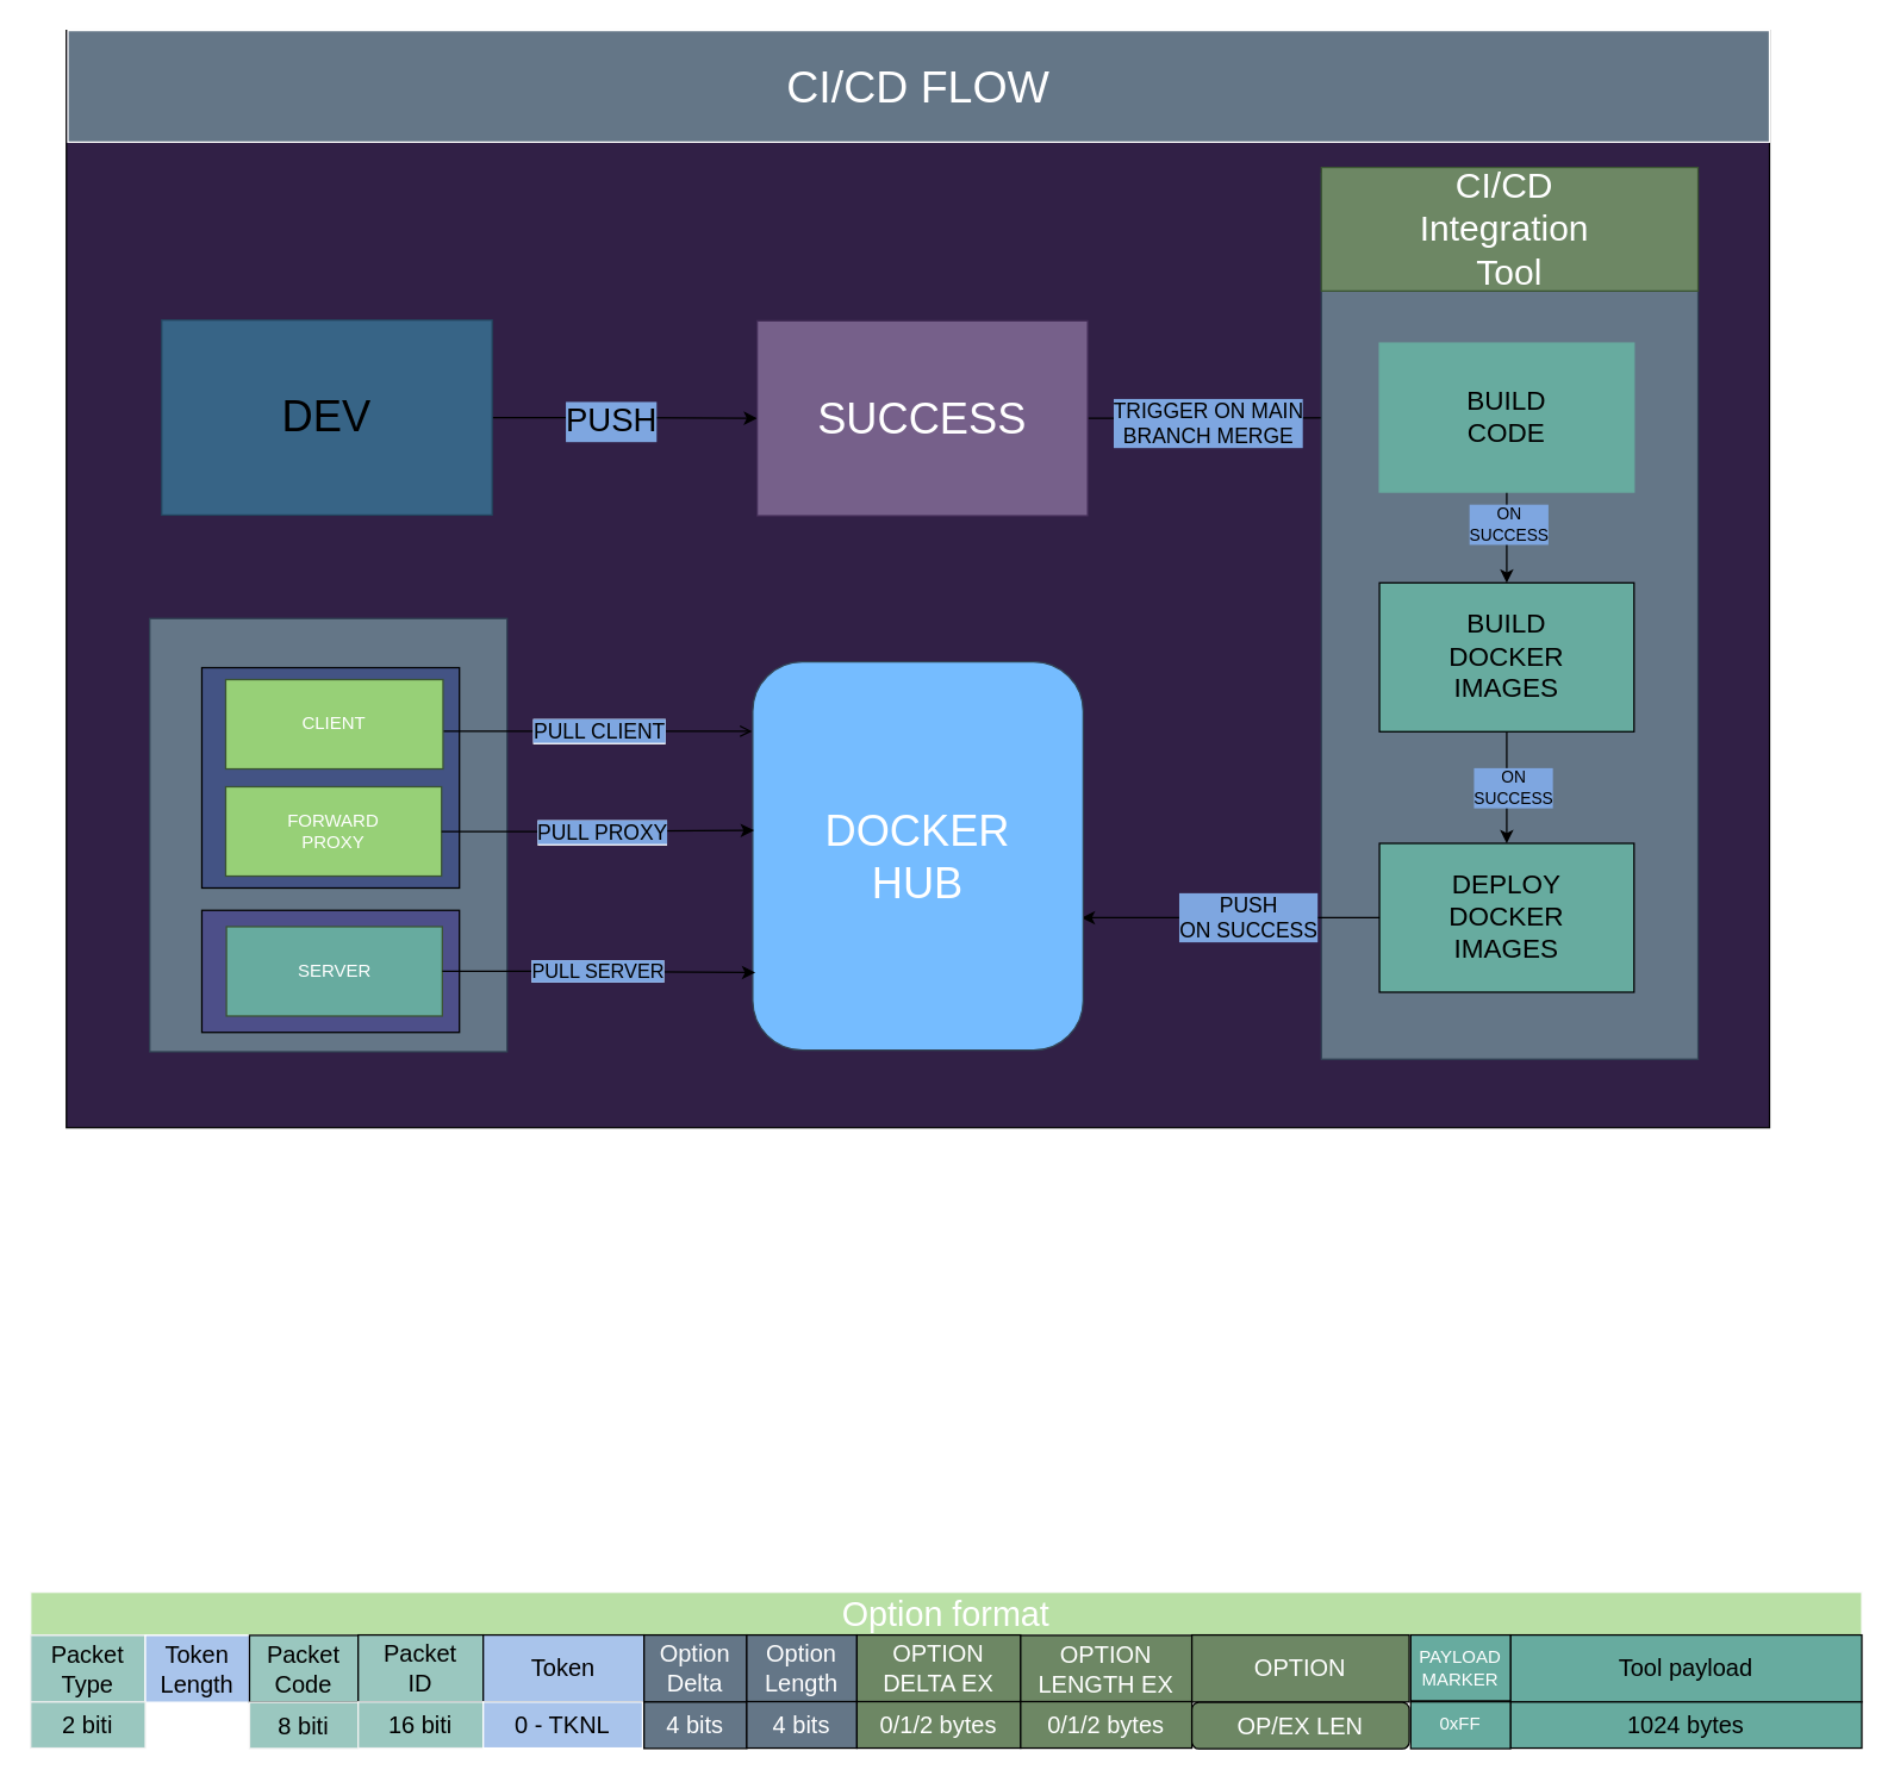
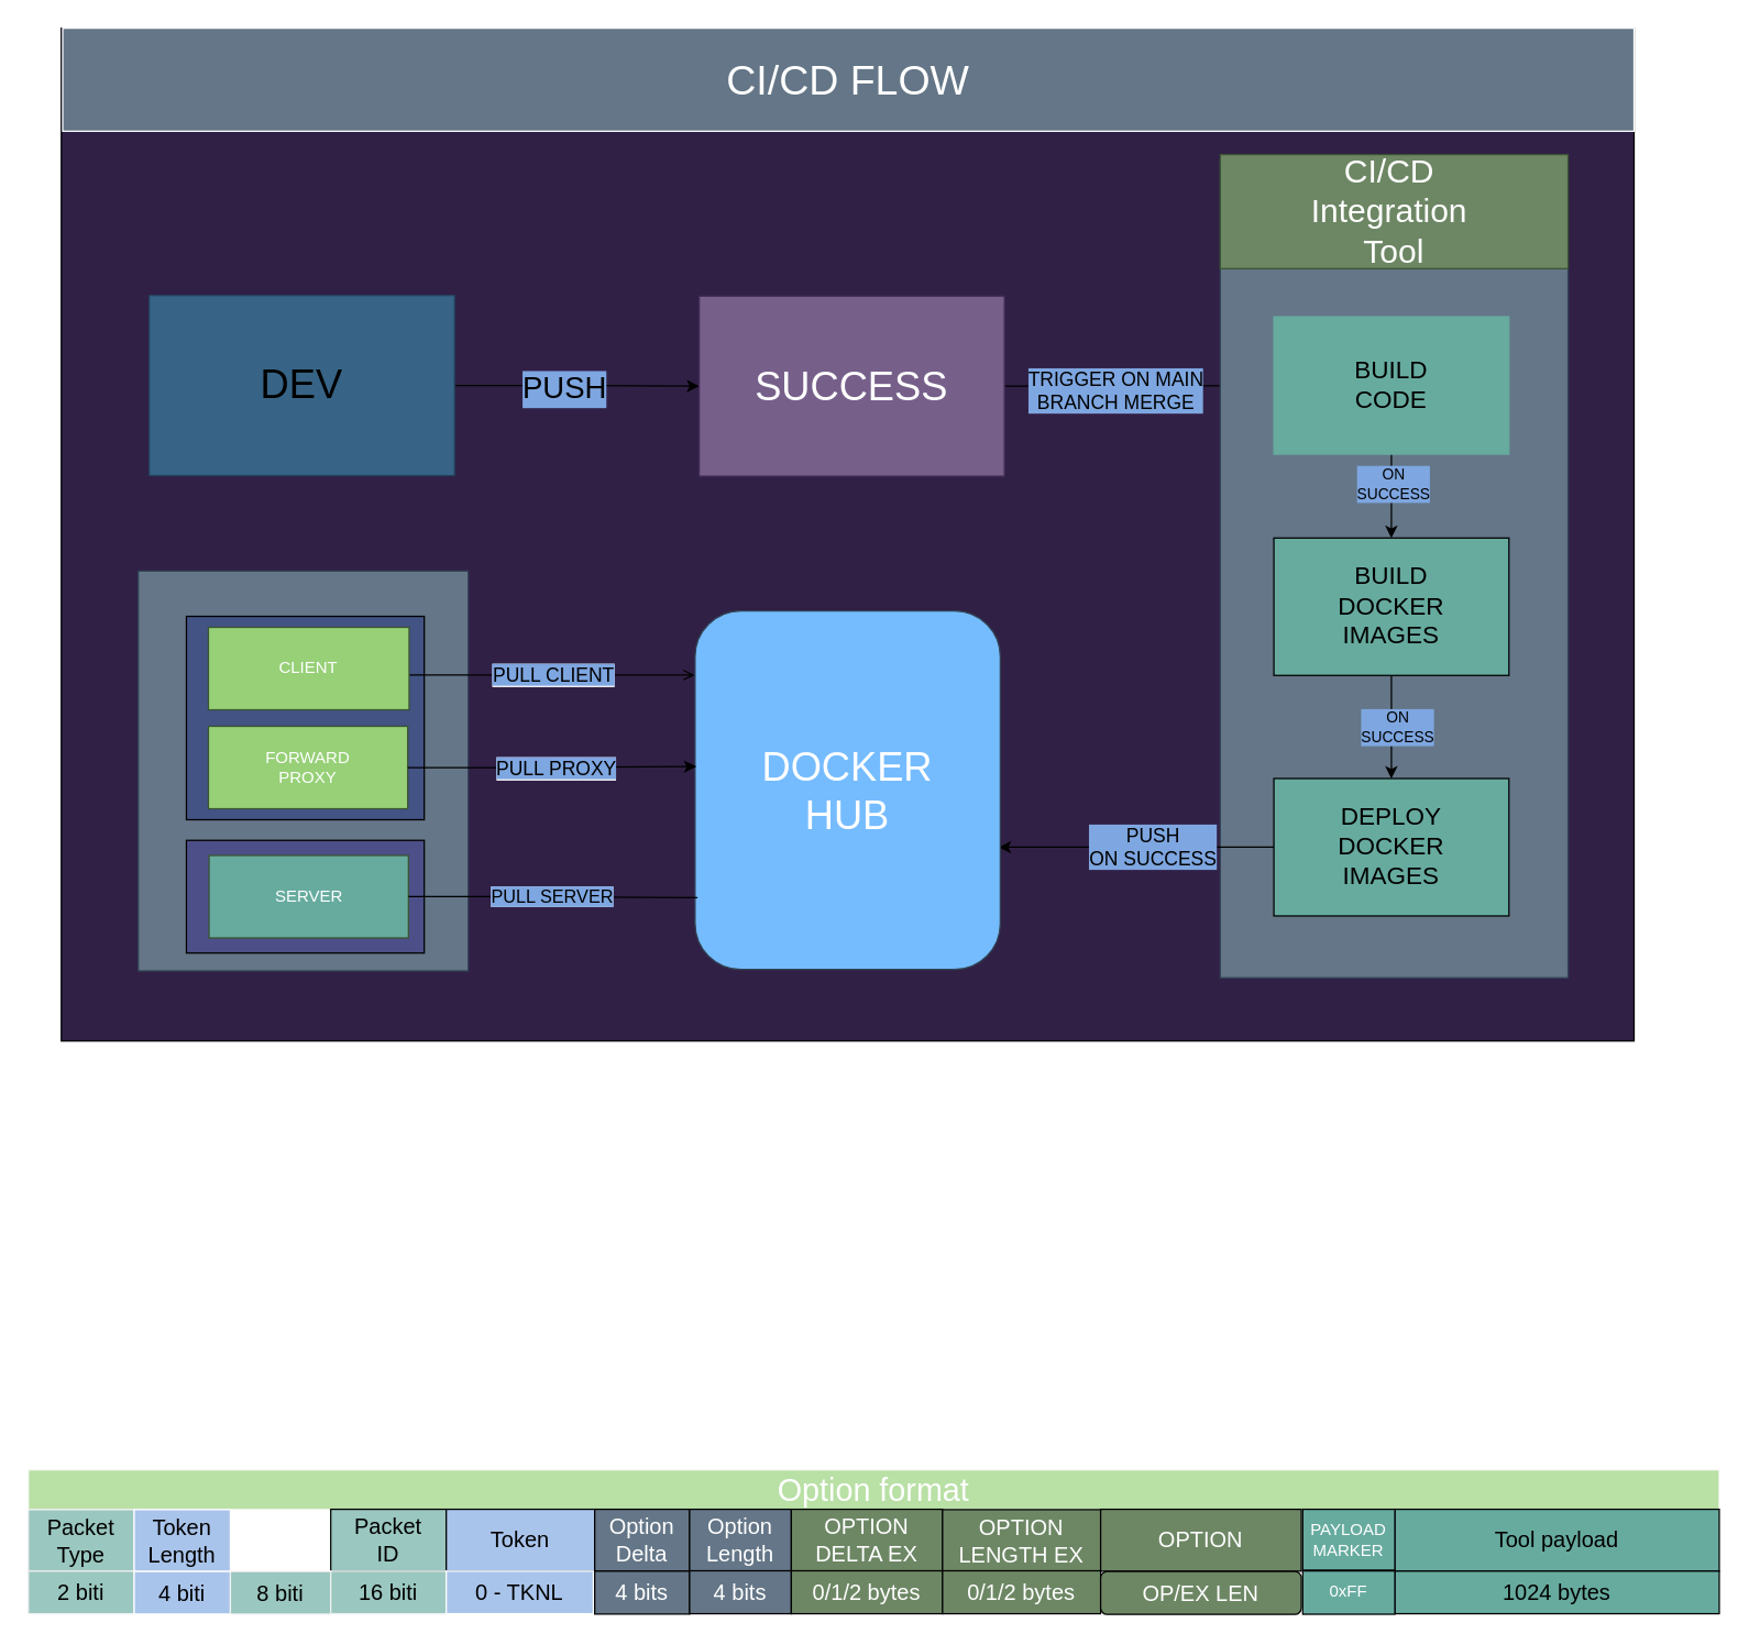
- <mxCell id="57" style="edgeStyle=orthogonalEdgeStyle;rounded=0;orthogonalLoop=1;jettySize=auto;html=1;entryX=0.008;entryY=0.8;entryDx=0;entryDy=0;entryPerimeter=0;" edge="1" parent="1" source="54" target="46"><mxGeometry relative="1" as="geometry" /></mxCell>
+ <mxCell id="57" style="edgeStyle=orthogonalEdgeStyle;rounded=0;orthogonalLoop=1;jettySize=auto;html=1;entryX=0.008;entryY=0.8;entryDx=0;entryDy=0;entryPerimeter=0;endArrow=none;" edge="1" parent="1" source="54" target="46"><mxGeometry relative="1" as="geometry" /></mxCell>
- <mxCell id="5" value="Packet&lt;br style=&quot;font-size: 16px;&quot;&gt;Code" style="rounded=0;whiteSpace=wrap;html=1;fillColor=#9AC7BF;fontSize=16;" parent="1" vertex="1"><mxGeometry x="167" y="1098" width="73" height="45" as="geometry" /></mxCell>
+ <mxCell id="10" value="4 biti" style="rounded=0;whiteSpace=wrap;html=1;strokeColor=#FFFFFF;fillColor=#A9C4EB;fontSize=16;" parent="1" vertex="1"><mxGeometry x="97" y="1143" width="70" height="31" as="geometry" /></mxCell>
